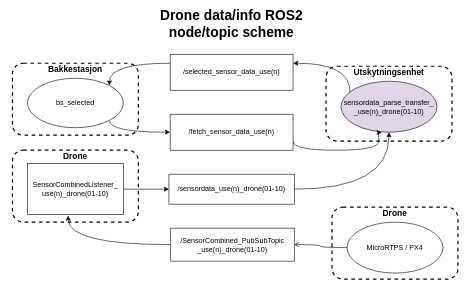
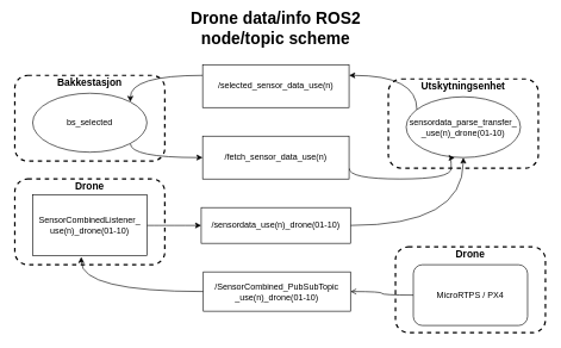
- <mxCell id="21" value="&lt;div&gt;sensordata_parse_transfer_&lt;/div&gt;&lt;div&gt;_use(n)_drone(01-10)&lt;/div&gt;" style="ellipse;whiteSpace=wrap;html=1;fillColor=#e1d5e7;" vertex="1" parent="1"><mxGeometry x="568" y="135" width="160" height="85" as="geometry" /></mxCell>
+ <mxCell id="21" value="&lt;div&gt;sensordata_parse_transfer_&lt;/div&gt;&lt;div&gt;_use(n)_drone(01-10)&lt;/div&gt;" style="ellipse;whiteSpace=wrap;html=1;" vertex="1" parent="1"><mxGeometry x="568" y="135" width="160" height="85" as="geometry" /></mxCell>
- <mxCell id="13" value="MicroRTPS / PX4" style="ellipse;whiteSpace=wrap;html=1;" vertex="1" parent="1"><mxGeometry x="578" y="370" width="160" height="85" as="geometry" /></mxCell>
+ <mxCell id="13" value="MicroRTPS / PX4" style="whiteSpace=wrap;html=1;rounded=1;" vertex="1" parent="1"><mxGeometry x="578" y="370" width="160" height="85" as="geometry" /></mxCell>
